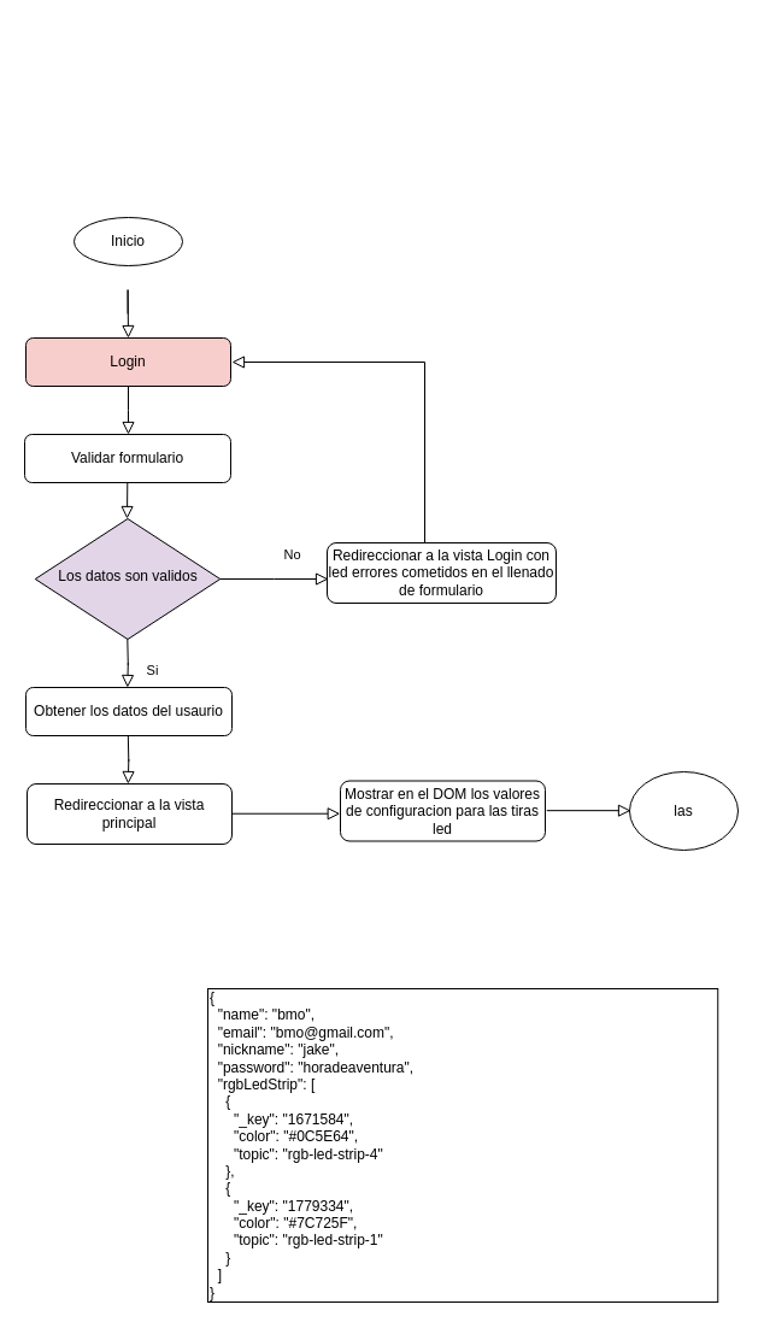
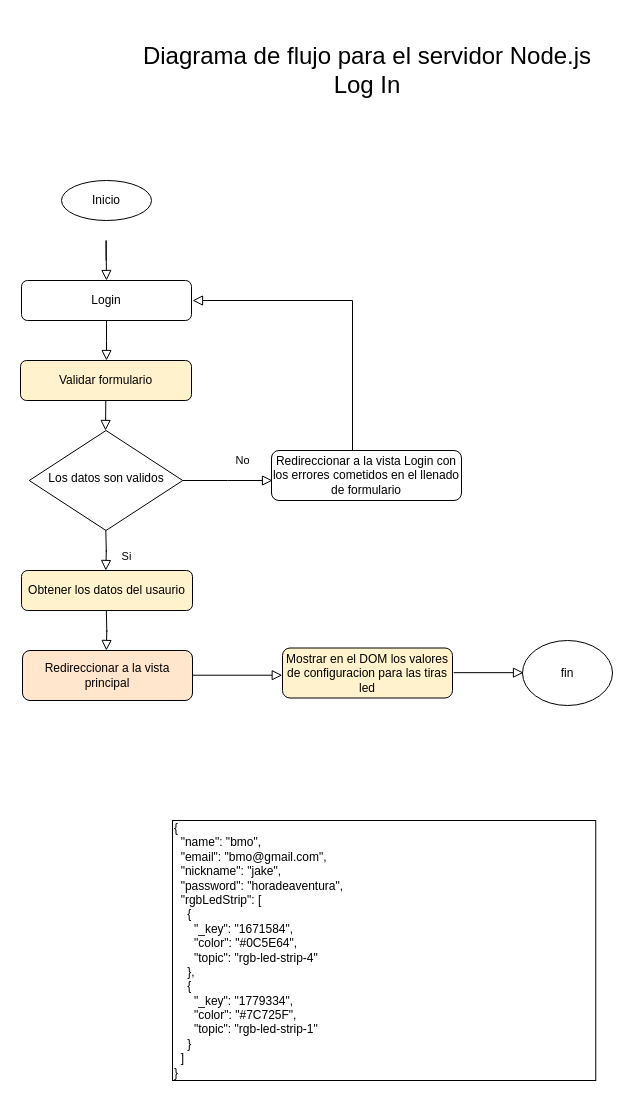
+ <mxCell id="9" value="&lt;font style=&quot;font-size: 24px&quot;&gt;Diagrama de flujo para el servidor Node.js&lt;br&gt;Log In&lt;br&gt;&lt;/font&gt;" style="text;html=1;align=center;verticalAlign=middle;whiteSpace=wrap;rounded=0;strokeWidth=1;" vertex="1" parent="1"><mxGeometry x="117" y="20" width="500" height="100" as="geometry" /></mxCell>
- <mxCell id="3" value="Login" style="rounded=1;whiteSpace=wrap;html=1;fontSize=12;glass=0;strokeWidth=1;shadow=0;fillColor=#f8cecc;" vertex="1" parent="1"><mxGeometry x="21" y="280" width="170" height="40" as="geometry" /></mxCell>
+ <mxCell id="3" value="Login" style="rounded=1;whiteSpace=wrap;html=1;fontSize=12;glass=0;strokeWidth=1;shadow=0;" vertex="1" parent="1"><mxGeometry x="21" y="280" width="170" height="40" as="geometry" /></mxCell>
- <mxCell id="11" value="Validar formulario" style="rounded=1;whiteSpace=wrap;html=1;fontSize=12;glass=0;strokeWidth=1;shadow=0;" vertex="1" parent="1"><mxGeometry x="20" y="360" width="171" height="40" as="geometry" /></mxCell>
+ <mxCell id="11" value="Validar formulario" style="rounded=1;whiteSpace=wrap;html=1;fontSize=12;glass=0;strokeWidth=1;shadow=0;fillColor=#fff2cc;" vertex="1" parent="1"><mxGeometry x="20" y="360" width="171" height="40" as="geometry" /></mxCell>
- <mxCell id="16" value="Redireccionar a la vista Login con led errores cometidos en el llenado de formulario" style="rounded=1;whiteSpace=wrap;html=1;fontSize=12;glass=0;strokeWidth=1;shadow=0;" vertex="1" parent="1"><mxGeometry x="271" y="450" width="190" height="50" as="geometry" /></mxCell>
+ <mxCell id="16" value="Redireccionar a la vista Login con los errores cometidos en el llenado de formulario" style="rounded=1;whiteSpace=wrap;html=1;fontSize=12;glass=0;strokeWidth=1;shadow=0;" vertex="1" parent="1"><mxGeometry x="271" y="450" width="190" height="50" as="geometry" /></mxCell>
- <mxCell id="12" value="Los datos son validos" style="rhombus;whiteSpace=wrap;html=1;shadow=0;fontFamily=Helvetica;fontSize=12;align=center;strokeWidth=1;spacing=6;spacingTop=-4;fillColor=#e1d5e7;" vertex="1" parent="1"><mxGeometry x="28.75" y="430" width="153.5" height="100" as="geometry" /></mxCell>
+ <mxCell id="12" value="Los datos son validos" style="rhombus;whiteSpace=wrap;html=1;shadow=0;fontFamily=Helvetica;fontSize=12;align=center;strokeWidth=1;spacing=6;spacingTop=-4;" vertex="1" parent="1"><mxGeometry x="28.75" y="430" width="153.5" height="100" as="geometry" /></mxCell>
- <mxCell id="4" value="Obtener los datos del usaurio" style="rounded=1;whiteSpace=wrap;html=1;fontSize=12;glass=0;strokeWidth=1;shadow=0;" vertex="1" parent="1"><mxGeometry x="21" y="570" width="171" height="40" as="geometry" /></mxCell>
+ <mxCell id="4" value="Obtener los datos del usaurio" style="rounded=1;whiteSpace=wrap;html=1;fontSize=12;glass=0;strokeWidth=1;shadow=0;fillColor=#fff2cc;" vertex="1" parent="1"><mxGeometry x="21" y="570" width="171" height="40" as="geometry" /></mxCell>
- <mxCell id="18" value="Mostrar en el DOM los valores de configuracion para las tiras led" style="rounded=1;whiteSpace=wrap;html=1;fontSize=12;glass=0;strokeWidth=1;shadow=0;" vertex="1" parent="1"><mxGeometry x="282" y="647.5" width="170" height="50" as="geometry" /></mxCell>
+ <mxCell id="18" value="Mostrar en el DOM los valores de configuracion para las tiras led" style="rounded=1;whiteSpace=wrap;html=1;fontSize=12;glass=0;strokeWidth=1;shadow=0;fillColor=#fff2cc;" vertex="1" parent="1"><mxGeometry x="282" y="647.5" width="170" height="50" as="geometry" /></mxCell>
- <mxCell id="8" value="las" style="ellipse;whiteSpace=wrap;html=1;" vertex="1" parent="1"><mxGeometry x="522" y="640" width="90" height="65" as="geometry" /></mxCell>
+ <mxCell id="8" value="fin" style="ellipse;whiteSpace=wrap;html=1;" vertex="1" parent="1"><mxGeometry x="522" y="640" width="90" height="65" as="geometry" /></mxCell>
- <mxCell id="5" value="Redireccionar a la vista principal" style="rounded=1;whiteSpace=wrap;html=1;fontSize=12;glass=0;strokeWidth=1;shadow=0;" vertex="1" parent="1"><mxGeometry x="22" y="650" width="170" height="50" as="geometry" /></mxCell>
+ <mxCell id="5" value="Redireccionar a la vista principal" style="rounded=1;whiteSpace=wrap;html=1;fontSize=12;glass=0;strokeWidth=1;shadow=0;fillColor=#ffe6cc;" vertex="1" parent="1"><mxGeometry x="22" y="650" width="170" height="50" as="geometry" /></mxCell>
